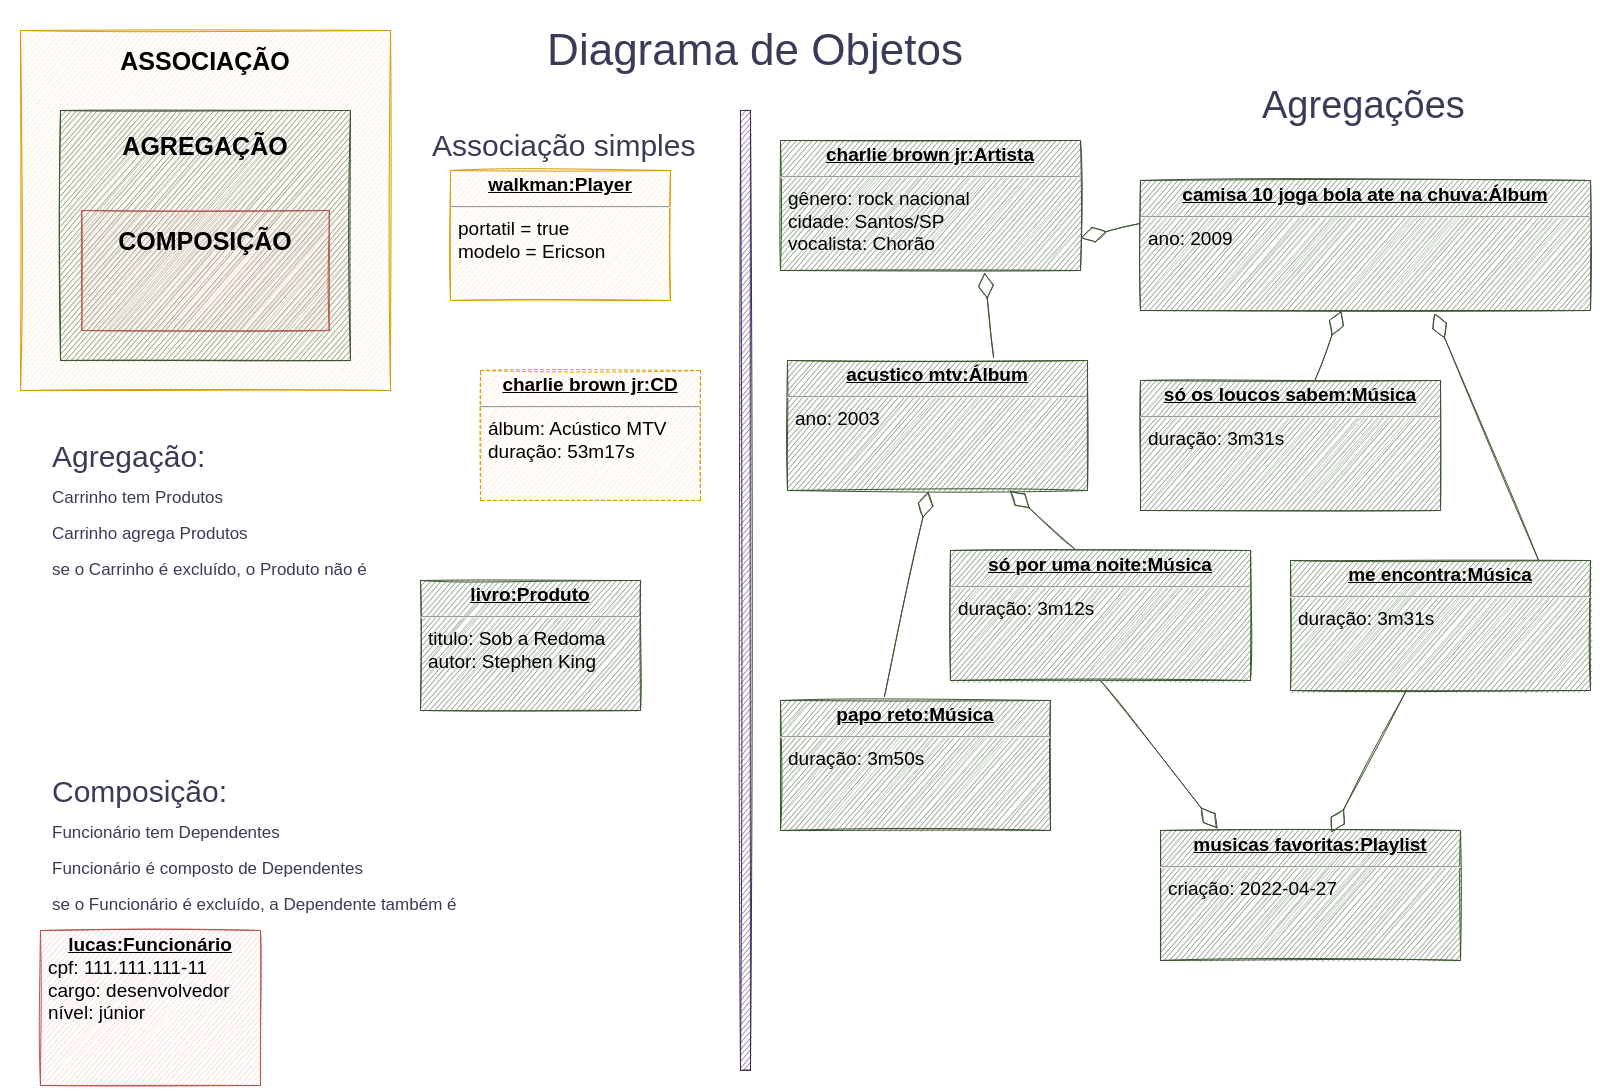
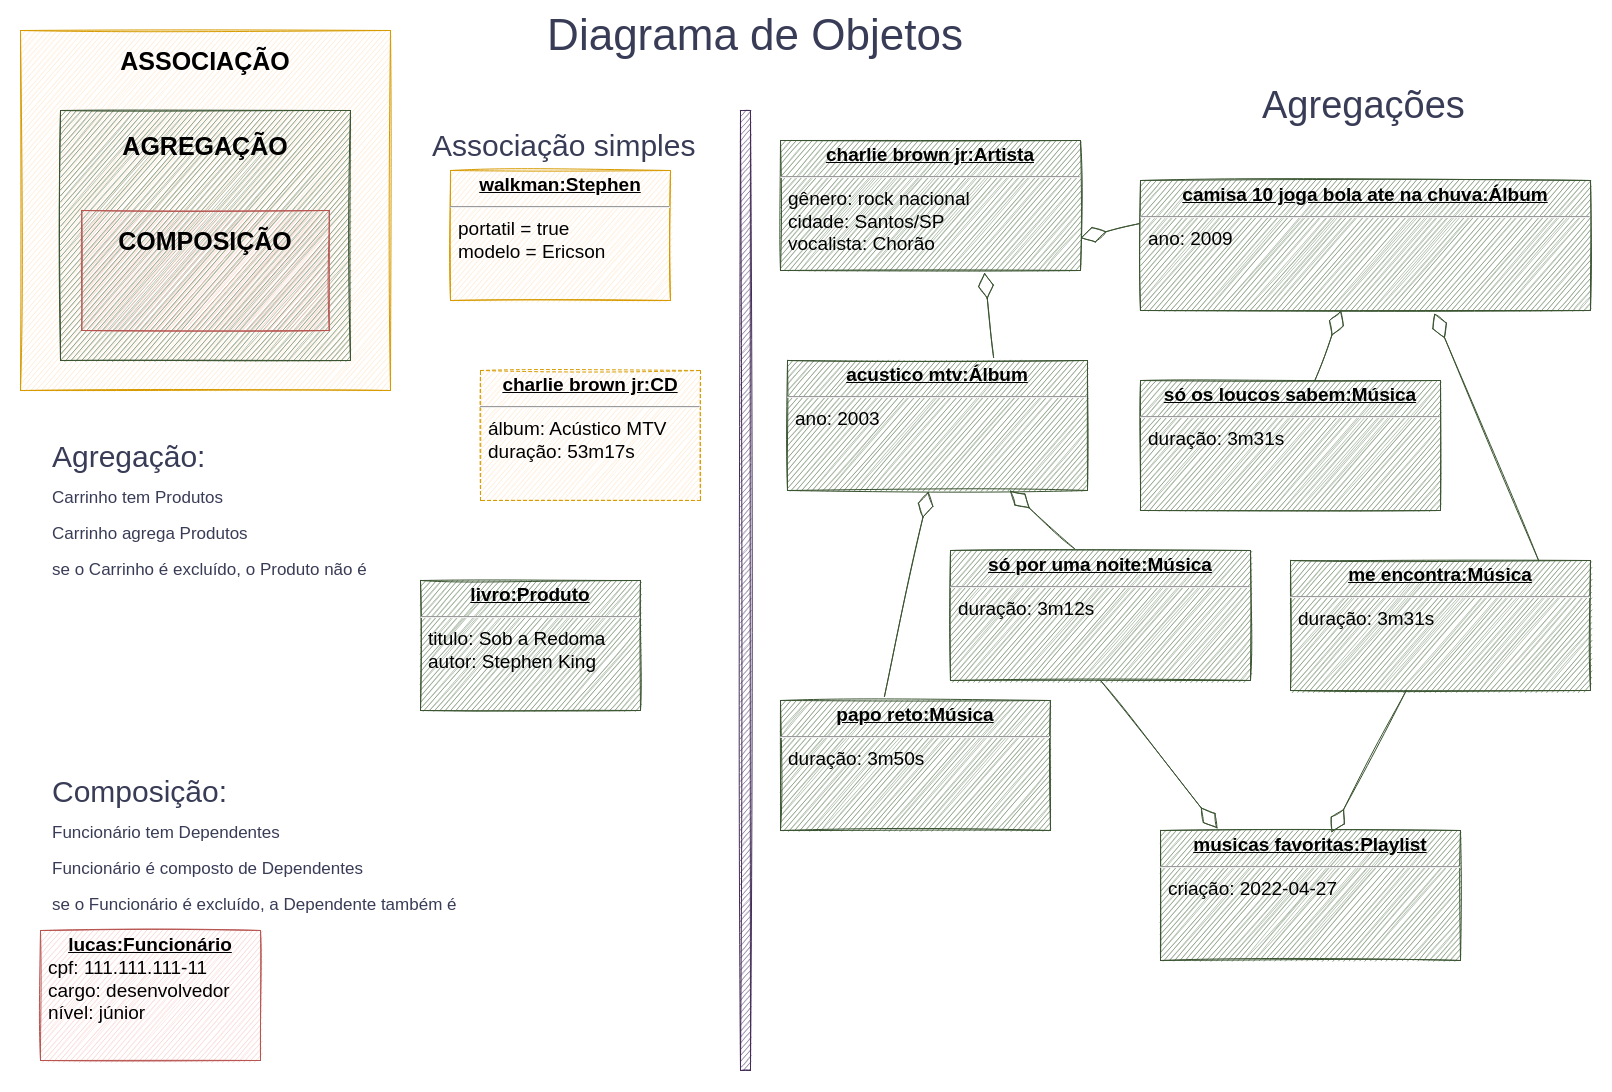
- <mxCell id="30" value="Diagrama de Objetos" style="text;html=1;strokeColor=none;fillColor=none;align=center;verticalAlign=middle;whiteSpace=wrap;rounded=0;shadow=0;glass=0;sketch=1;fontSize=44;fontColor=#393C56;" parent="1" vertex="1"><mxGeometry x="520" y="35" width="470" height="30" as="geometry" /></mxCell>
+ <mxCell id="30" value="Diagrama de Objetos" style="text;html=1;strokeColor=none;fillColor=none;align=center;verticalAlign=middle;whiteSpace=wrap;rounded=0;shadow=0;glass=0;sketch=1;fontSize=44;fontColor=#393C56;" parent="1" vertex="1"><mxGeometry x="520" y="20" width="470" height="30" as="geometry" /></mxCell>
- <mxCell id="2" value="&lt;p style=&quot;margin: 4px 0px 0px ; text-align: center ; text-decoration: underline ; font-size: 19px&quot;&gt;&lt;b style=&quot;font-size: 19px&quot;&gt;walkman:Player&lt;/b&gt;&lt;/p&gt;&lt;hr style=&quot;font-size: 19px&quot;&gt;&lt;p style=&quot;margin: 0px 0px 0px 8px ; font-size: 19px&quot;&gt;portatil = true&lt;br style=&quot;font-size: 19px&quot;&gt;modelo = Ericson&lt;br&gt;&lt;/p&gt;" style="verticalAlign=top;align=left;overflow=fill;fontSize=19;fontFamily=Helvetica;html=1;fillColor=#ffe6cc;strokeColor=#d79b00;sketch=1;" parent="1" vertex="1"><mxGeometry x="450" y="170" width="220" height="130" as="geometry" /></mxCell>
+ <mxCell id="2" value="&lt;p style=&quot;margin: 4px 0px 0px ; text-align: center ; text-decoration: underline ; font-size: 19px&quot;&gt;&lt;b style=&quot;font-size: 19px&quot;&gt;walkman:Stephen&lt;/b&gt;&lt;/p&gt;&lt;hr style=&quot;font-size: 19px&quot;&gt;&lt;p style=&quot;margin: 0px 0px 0px 8px ; font-size: 19px&quot;&gt;portatil = true&lt;br style=&quot;font-size: 19px&quot;&gt;modelo = Ericson&lt;br&gt;&lt;/p&gt;" style="verticalAlign=top;align=left;overflow=fill;fontSize=19;fontFamily=Helvetica;html=1;fillColor=#ffe6cc;strokeColor=#d79b00;sketch=1;" parent="1" vertex="1"><mxGeometry x="450" y="170" width="220" height="130" as="geometry" /></mxCell>
- <mxCell id="7" value="&lt;p style=&quot;margin: 4px 0px 0px ; text-align: center ; text-decoration: underline ; font-size: 19px&quot;&gt;&lt;b style=&quot;font-size: 19px&quot;&gt;lucas:Funcionário&lt;/b&gt;&lt;/p&gt;&lt;p style=&quot;margin: 0px 0px 0px 8px ; font-size: 19px&quot;&gt;cpf: 111.111.111-11&lt;/p&gt;&lt;p style=&quot;margin: 0px 0px 0px 8px ; font-size: 19px&quot;&gt;cargo: desenvolvedor&lt;/p&gt;&lt;p style=&quot;margin: 0px 0px 0px 8px ; font-size: 19px&quot;&gt;nível: júnior&lt;/p&gt;" style="verticalAlign=top;align=left;overflow=fill;fontSize=19;fontFamily=Helvetica;html=1;fillColor=#f8cecc;strokeColor=#b85450;sketch=1;" parent="1" vertex="1"><mxGeometry x="40" y="930" width="220" height="155" as="geometry" /></mxCell>
+ <mxCell id="7" value="&lt;p style=&quot;margin: 4px 0px 0px ; text-align: center ; text-decoration: underline ; font-size: 19px&quot;&gt;&lt;b style=&quot;font-size: 19px&quot;&gt;lucas:Funcionário&lt;/b&gt;&lt;/p&gt;&lt;p style=&quot;margin: 0px 0px 0px 8px ; font-size: 19px&quot;&gt;cpf: 111.111.111-11&lt;/p&gt;&lt;p style=&quot;margin: 0px 0px 0px 8px ; font-size: 19px&quot;&gt;cargo: desenvolvedor&lt;/p&gt;&lt;p style=&quot;margin: 0px 0px 0px 8px ; font-size: 19px&quot;&gt;nível: júnior&lt;/p&gt;" style="verticalAlign=top;align=left;overflow=fill;fontSize=19;fontFamily=Helvetica;html=1;fillColor=#f8cecc;strokeColor=#b85450;sketch=1;" parent="1" vertex="1"><mxGeometry x="40" y="930" width="220" height="130" as="geometry" /></mxCell>
